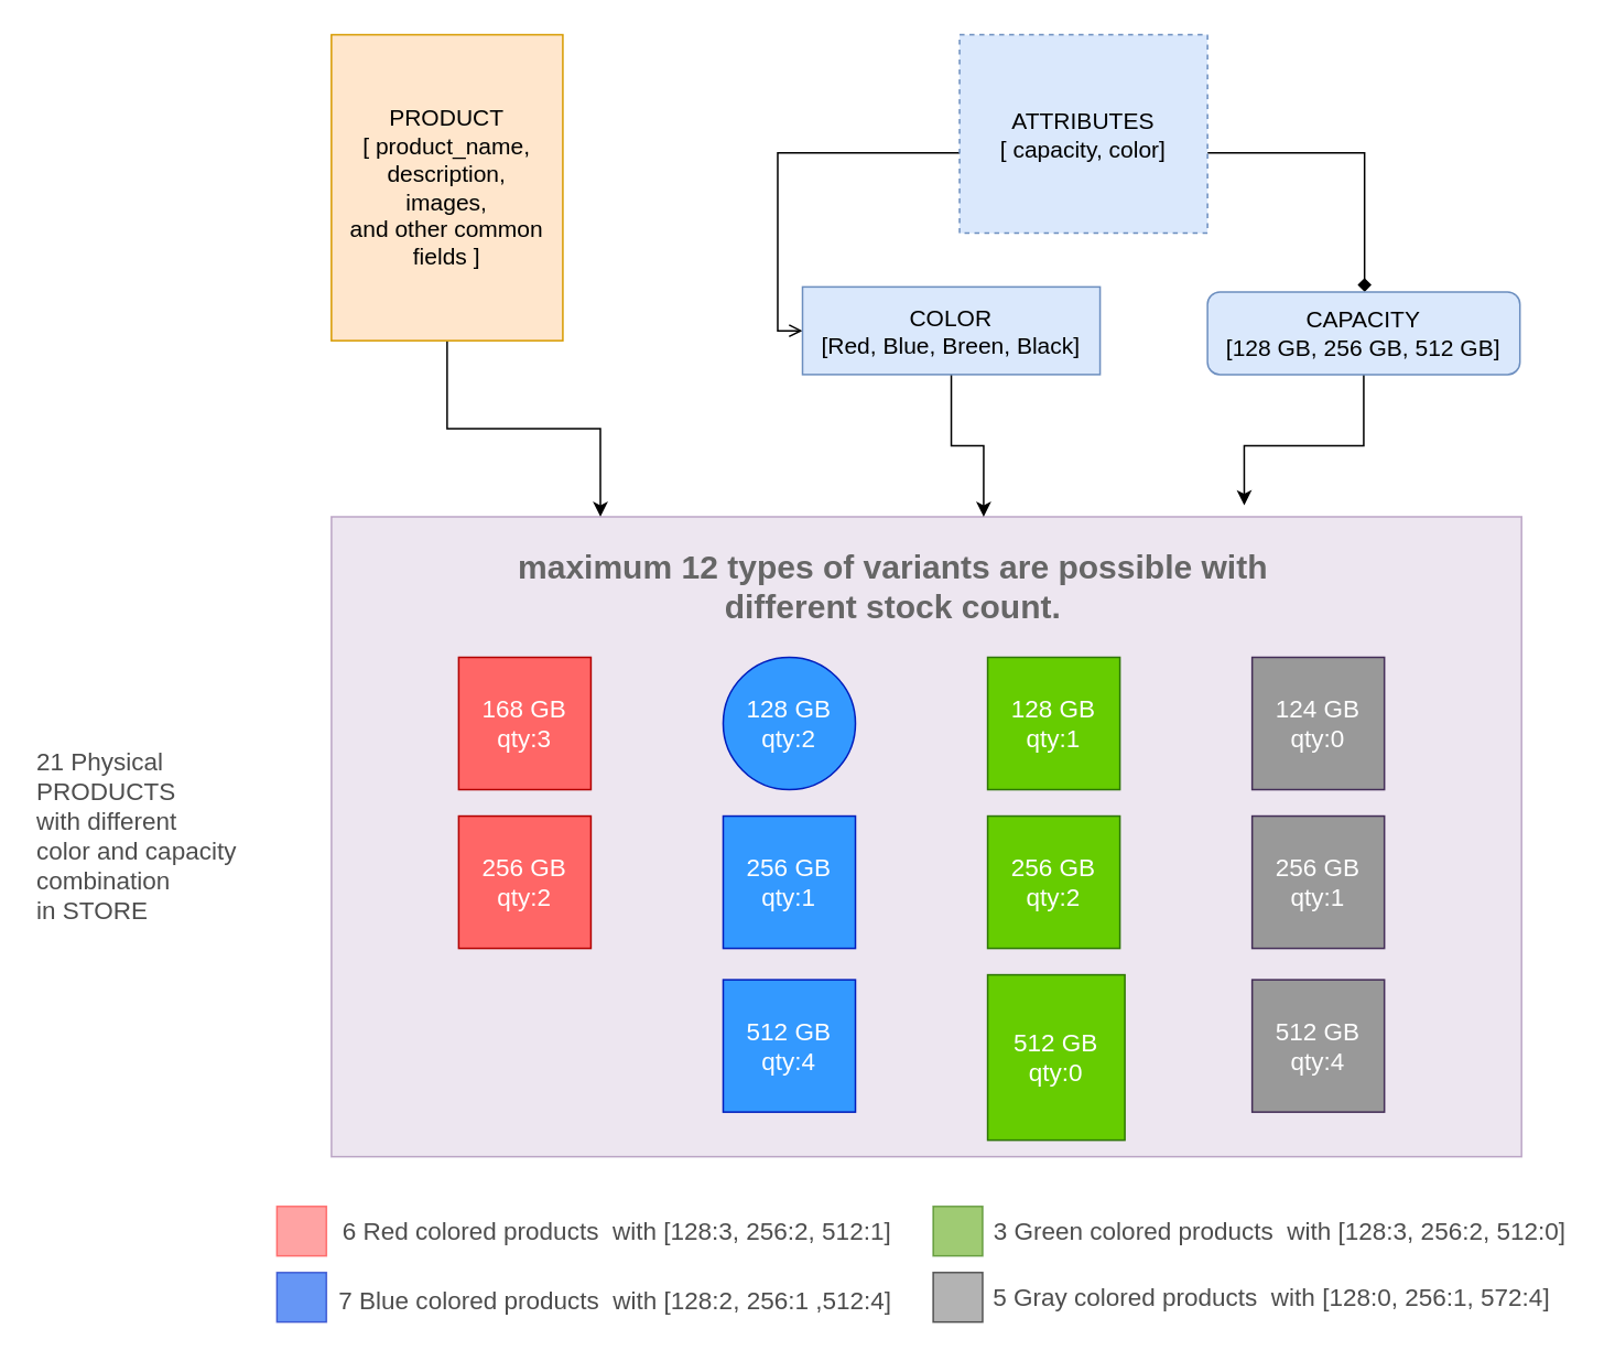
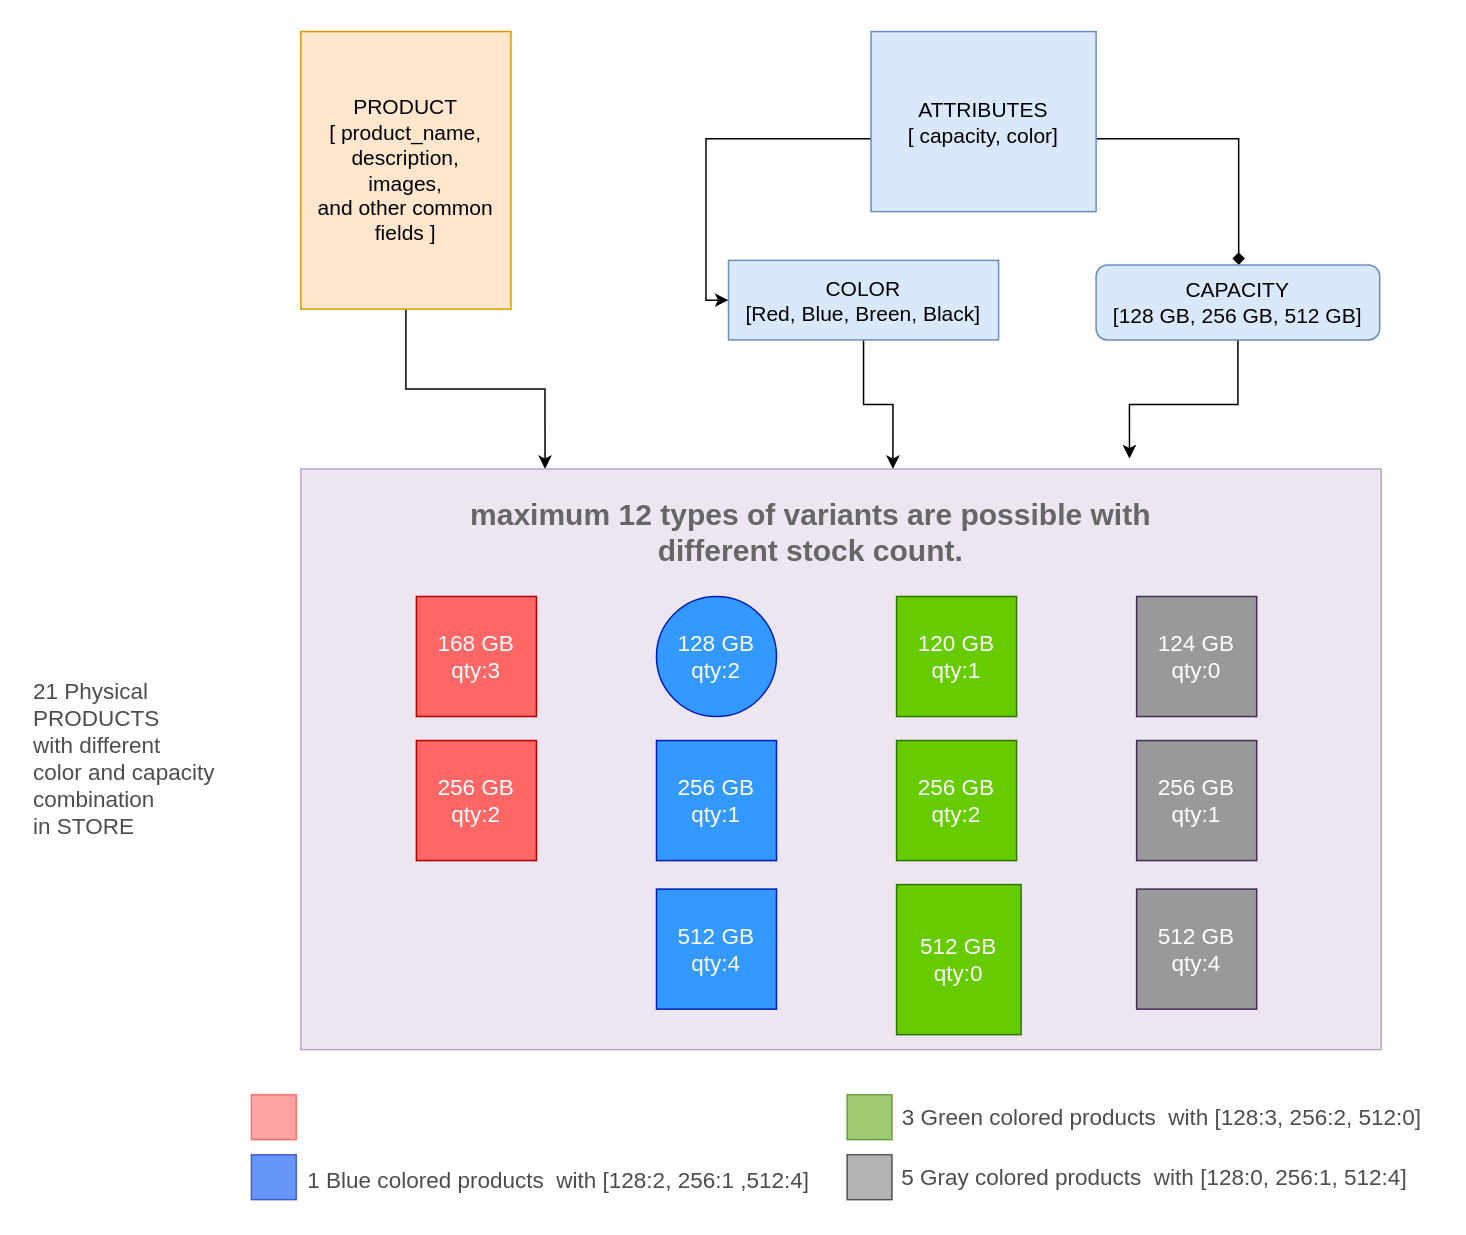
- <mxCell id="6" value="ATTRIBUTES&lt;br style=&quot;font-size: 14px;&quot;&gt;[ capacity, color]" style="rounded=0;whiteSpace=wrap;html=1;fillColor=#dae8fc;strokeColor=#6c8ebf;fontStyle=0;fontSize=14;dashed=1;" vertex="1" parent="1"><mxGeometry x="580" y="20.5" width="150" height="120" as="geometry" /></mxCell>
+ <mxCell id="6" value="ATTRIBUTES&lt;br style=&quot;font-size: 14px;&quot;&gt;[ capacity, color]" style="rounded=0;whiteSpace=wrap;html=1;fillColor=#dae8fc;strokeColor=#6c8ebf;fontStyle=0;fontSize=14;" vertex="1" parent="1"><mxGeometry x="580" y="20.5" width="150" height="120" as="geometry" /></mxCell>
- <mxCell id="4" value="" style="edgeStyle=orthogonalEdgeStyle;rounded=0;orthogonalLoop=1;jettySize=auto;html=1;endArrow=open;" edge="1" parent="1" source="6" target="9"><mxGeometry relative="1" as="geometry"><Array as="points"><mxPoint x="470" y="92" /></Array></mxGeometry></mxCell>
+ <mxCell id="4" value="" style="edgeStyle=orthogonalEdgeStyle;rounded=0;orthogonalLoop=1;jettySize=auto;html=1;" edge="1" parent="1" source="6" target="9"><mxGeometry relative="1" as="geometry"><Array as="points"><mxPoint x="470" y="92" /></Array></mxGeometry></mxCell>
- <mxCell id="14" value="128 GB&lt;br style=&quot;font-size: 15px;&quot;&gt;qty:1" style="whiteSpace=wrap;html=1;aspect=fixed;fillColor=#66CC00;strokeColor=#2D7600;fontColor=#ffffff;fontSize=15;" vertex="1" parent="1"><mxGeometry x="597" y="397" width="80" height="80" as="geometry" /></mxCell>
+ <mxCell id="14" value="120 GB&lt;br style=&quot;font-size: 15px;&quot;&gt;qty:1" style="whiteSpace=wrap;html=1;aspect=fixed;fillColor=#66CC00;strokeColor=#2D7600;fontColor=#ffffff;fontSize=15;" vertex="1" parent="1"><mxGeometry x="597" y="397" width="80" height="80" as="geometry" /></mxCell>
- <mxCell id="28" value="&lt;font style=&quot;font-size: 15px;&quot;&gt;6 Red colored products&amp;nbsp; with [128:3, 256:2, 512:1]&lt;/font&gt;" style="text;html=1;strokeColor=none;fillColor=none;align=center;verticalAlign=middle;whiteSpace=wrap;rounded=0;fontSize=15;fontColor=#4D4D4D;opacity=60;" vertex="1" parent="1"><mxGeometry x="198" y="729" width="350" height="30" as="geometry" /></mxCell>
- <mxCell id="31" value="&lt;span style=&quot;font-size: 15px;&quot;&gt;5 Gray colored p&lt;/span&gt;&lt;span style=&quot;font-size: 15px;&quot;&gt;roducts&amp;nbsp; with [128:0, 256:1, 572:4]&lt;/span&gt;" style="text;html=1;strokeColor=none;fillColor=none;align=center;verticalAlign=middle;whiteSpace=wrap;rounded=0;fontSize=15;fontColor=#4D4D4D;opacity=60;" vertex="1" parent="1"><mxGeometry x="588" y="769" width="362" height="30" as="geometry" /></mxCell>
+ <mxCell id="31" value="&lt;span style=&quot;font-size: 15px;&quot;&gt;5 Gray colored p&lt;/span&gt;&lt;span style=&quot;font-size: 15px;&quot;&gt;roducts&amp;nbsp; with [128:0, 256:1, 512:4]&lt;/span&gt;" style="text;html=1;strokeColor=none;fillColor=none;align=center;verticalAlign=middle;whiteSpace=wrap;rounded=0;fontSize=15;fontColor=#4D4D4D;opacity=60;" vertex="1" parent="1"><mxGeometry x="588" y="769" width="362" height="30" as="geometry" /></mxCell>
- <mxCell id="29" value="&lt;font style=&quot;font-size: 15px;&quot;&gt;7 Blue colored products&amp;nbsp; with [128:2, 256:1 ,512:4]&lt;/font&gt;" style="text;html=1;strokeColor=none;fillColor=none;align=center;verticalAlign=middle;whiteSpace=wrap;rounded=0;fontSize=15;fontColor=#4D4D4D;opacity=60;" vertex="1" parent="1"><mxGeometry x="192" y="771" width="360" height="30" as="geometry" /></mxCell>
+ <mxCell id="29" value="&lt;font style=&quot;font-size: 15px;&quot;&gt;1 Blue colored products&amp;nbsp; with [128:2, 256:1 ,512:4]&lt;/font&gt;" style="text;html=1;strokeColor=none;fillColor=none;align=center;verticalAlign=middle;whiteSpace=wrap;rounded=0;fontSize=15;fontColor=#4D4D4D;opacity=60;" vertex="1" parent="1"><mxGeometry x="192" y="771" width="360" height="30" as="geometry" /></mxCell>
